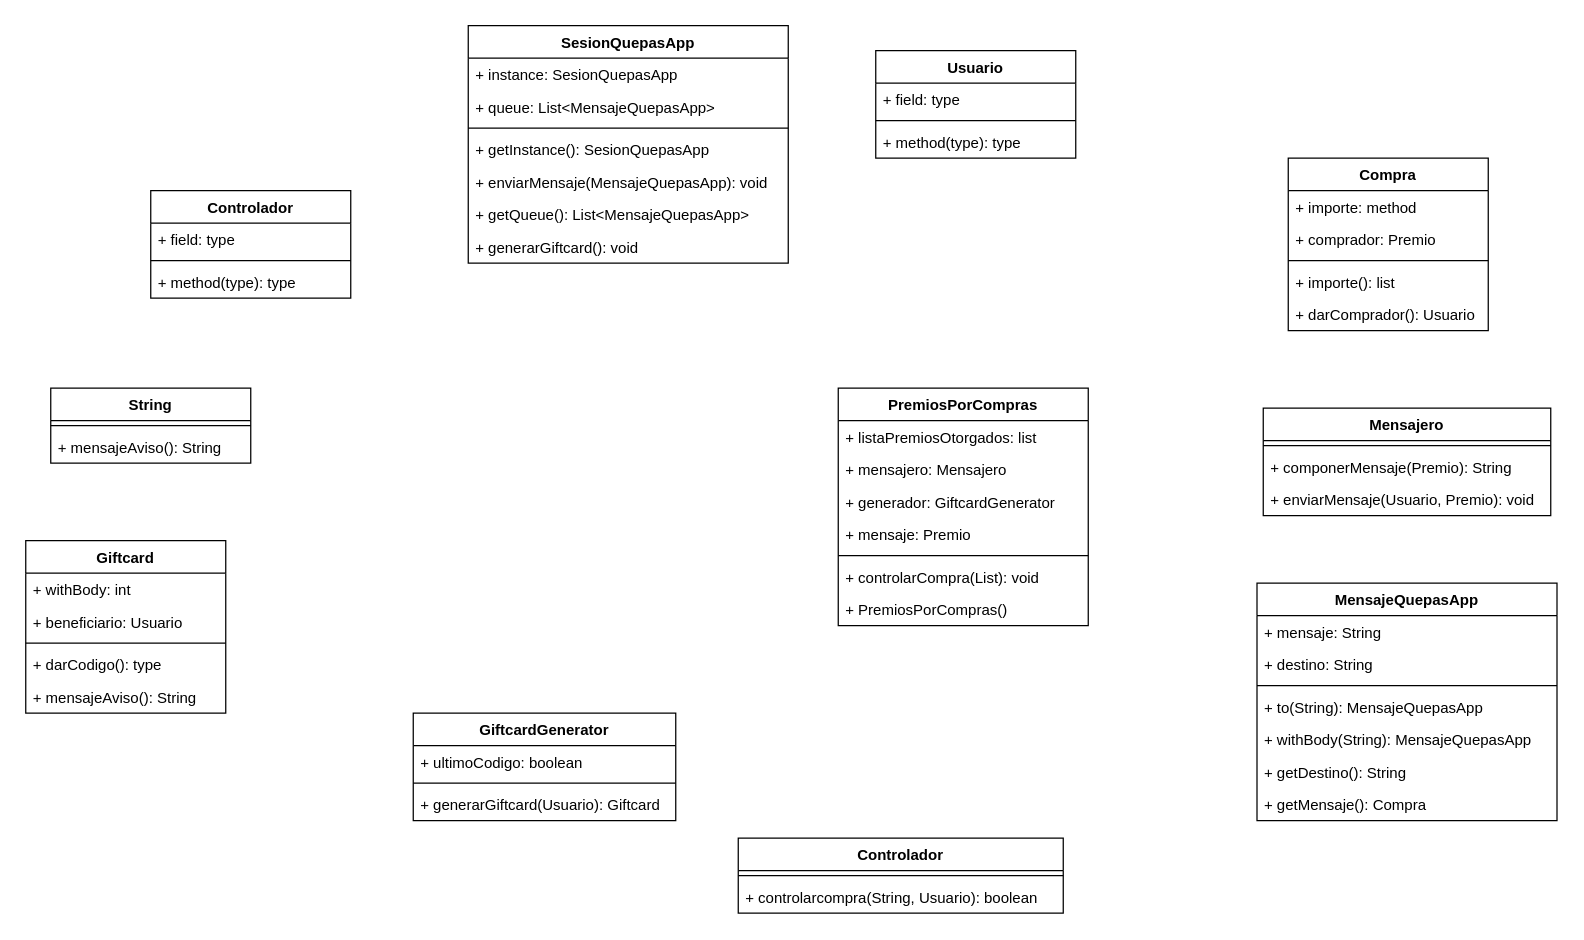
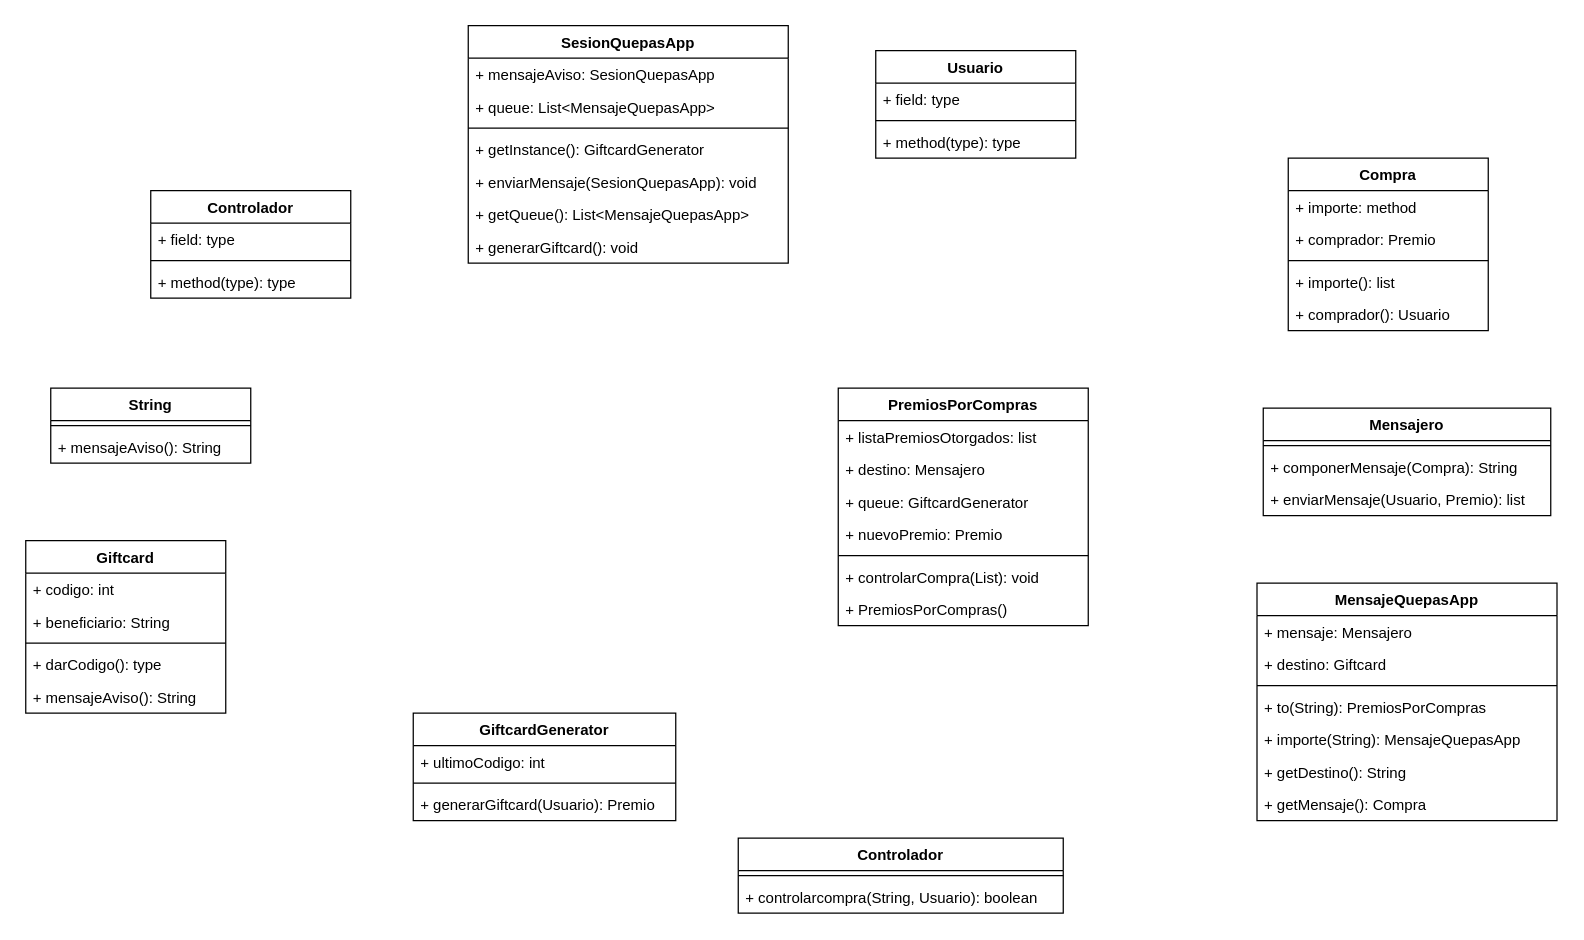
- <mxCell id="49" value="+ instance: SesionQuepasApp" style="text;strokeColor=none;fillColor=none;align=left;verticalAlign=top;spacingLeft=4;spacingRight=4;overflow=hidden;rotatable=0;points=[[0,0.5],[1,0.5]];portConstraint=eastwest;" vertex="1" parent="48"><mxGeometry y="26" width="256" height="26" as="geometry" /></mxCell>
+ <mxCell id="49" value="+ mensajeAviso: SesionQuepasApp" style="text;strokeColor=none;fillColor=none;align=left;verticalAlign=top;spacingLeft=4;spacingRight=4;overflow=hidden;rotatable=0;points=[[0,0.5],[1,0.5]];portConstraint=eastwest;" vertex="1" parent="48"><mxGeometry y="26" width="256" height="26" as="geometry" /></mxCell>
- <mxCell id="52" value="+ getInstance(): SesionQuepasApp" style="text;strokeColor=none;fillColor=none;align=left;verticalAlign=top;spacingLeft=4;spacingRight=4;overflow=hidden;rotatable=0;points=[[0,0.5],[1,0.5]];portConstraint=eastwest;" vertex="1" parent="48"><mxGeometry y="86" width="256" height="26" as="geometry" /></mxCell>
+ <mxCell id="52" value="+ getInstance(): GiftcardGenerator" style="text;strokeColor=none;fillColor=none;align=left;verticalAlign=top;spacingLeft=4;spacingRight=4;overflow=hidden;rotatable=0;points=[[0,0.5],[1,0.5]];portConstraint=eastwest;" vertex="1" parent="48"><mxGeometry y="86" width="256" height="26" as="geometry" /></mxCell>
- <mxCell id="53" value="+ enviarMensaje(MensajeQuepasApp): void" style="text;strokeColor=none;fillColor=none;align=left;verticalAlign=top;spacingLeft=4;spacingRight=4;overflow=hidden;rotatable=0;points=[[0,0.5],[1,0.5]];portConstraint=eastwest;" vertex="1" parent="48"><mxGeometry y="112" width="256" height="26" as="geometry" /></mxCell>
+ <mxCell id="53" value="+ enviarMensaje(SesionQuepasApp): void" style="text;strokeColor=none;fillColor=none;align=left;verticalAlign=top;spacingLeft=4;spacingRight=4;overflow=hidden;rotatable=0;points=[[0,0.5],[1,0.5]];portConstraint=eastwest;" vertex="1" parent="48"><mxGeometry y="112" width="256" height="26" as="geometry" /></mxCell>
- <mxCell id="36" value="+ darComprador(): Usuario" style="text;strokeColor=none;fillColor=none;align=left;verticalAlign=top;spacingLeft=4;spacingRight=4;overflow=hidden;rotatable=0;points=[[0,0.5],[1,0.5]];portConstraint=eastwest;" vertex="1" parent="31"><mxGeometry y="112" width="160" height="26" as="geometry" /></mxCell>
+ <mxCell id="36" value="+ comprador(): Usuario" style="text;strokeColor=none;fillColor=none;align=left;verticalAlign=top;spacingLeft=4;spacingRight=4;overflow=hidden;rotatable=0;points=[[0,0.5],[1,0.5]];portConstraint=eastwest;" vertex="1" parent="31"><mxGeometry y="112" width="160" height="26" as="geometry" /></mxCell>
- <mxCell id="12" value="+ componerMensaje(Premio): String" style="text;strokeColor=none;fillColor=none;align=left;verticalAlign=top;spacingLeft=4;spacingRight=4;overflow=hidden;rotatable=0;points=[[0,0.5],[1,0.5]];portConstraint=eastwest;" vertex="1" parent="10"><mxGeometry y="34" width="230" height="26" as="geometry" /></mxCell>
+ <mxCell id="12" value="+ componerMensaje(Compra): String" style="text;strokeColor=none;fillColor=none;align=left;verticalAlign=top;spacingLeft=4;spacingRight=4;overflow=hidden;rotatable=0;points=[[0,0.5],[1,0.5]];portConstraint=eastwest;" vertex="1" parent="10"><mxGeometry y="34" width="230" height="26" as="geometry" /></mxCell>
- <mxCell id="4" value="+ mensajero: Mensajero&#10;" style="text;strokeColor=none;fillColor=none;align=left;verticalAlign=top;spacingLeft=4;spacingRight=4;overflow=hidden;rotatable=0;points=[[0,0.5],[1,0.5]];portConstraint=eastwest;" parent="2" vertex="1"><mxGeometry y="52" width="200" height="26" as="geometry" /></mxCell>
+ <mxCell id="4" value="+ destino: Mensajero&#10;" style="text;strokeColor=none;fillColor=none;align=left;verticalAlign=top;spacingLeft=4;spacingRight=4;overflow=hidden;rotatable=0;points=[[0,0.5],[1,0.5]];portConstraint=eastwest;" parent="2" vertex="1"><mxGeometry y="52" width="200" height="26" as="geometry" /></mxCell>
- <mxCell id="13" value="+ enviarMensaje(Usuario, Premio): void" style="text;strokeColor=none;fillColor=none;align=left;verticalAlign=top;spacingLeft=4;spacingRight=4;overflow=hidden;rotatable=0;points=[[0,0.5],[1,0.5]];portConstraint=eastwest;" parent="10" vertex="1"><mxGeometry y="60" width="230" height="26" as="geometry" /></mxCell>
+ <mxCell id="13" value="+ enviarMensaje(Usuario, Premio): list" style="text;strokeColor=none;fillColor=none;align=left;verticalAlign=top;spacingLeft=4;spacingRight=4;overflow=hidden;rotatable=0;points=[[0,0.5],[1,0.5]];portConstraint=eastwest;" parent="10" vertex="1"><mxGeometry y="60" width="230" height="26" as="geometry" /></mxCell>
- <mxCell id="5" value="+ generador: GiftcardGenerator" style="text;strokeColor=none;fillColor=none;align=left;verticalAlign=top;spacingLeft=4;spacingRight=4;overflow=hidden;rotatable=0;points=[[0,0.5],[1,0.5]];portConstraint=eastwest;" parent="2" vertex="1"><mxGeometry y="78" width="200" height="26" as="geometry" /></mxCell>
+ <mxCell id="5" value="+ queue: GiftcardGenerator" style="text;strokeColor=none;fillColor=none;align=left;verticalAlign=top;spacingLeft=4;spacingRight=4;overflow=hidden;rotatable=0;points=[[0,0.5],[1,0.5]];portConstraint=eastwest;" parent="2" vertex="1"><mxGeometry y="78" width="200" height="26" as="geometry" /></mxCell>
- <mxCell id="6" value="+ mensaje: Premio" style="text;strokeColor=none;fillColor=none;align=left;verticalAlign=top;spacingLeft=4;spacingRight=4;overflow=hidden;rotatable=0;points=[[0,0.5],[1,0.5]];portConstraint=eastwest;" parent="2" vertex="1"><mxGeometry y="104" width="200" height="26" as="geometry" /></mxCell>
+ <mxCell id="6" value="+ nuevoPremio: Premio" style="text;strokeColor=none;fillColor=none;align=left;verticalAlign=top;spacingLeft=4;spacingRight=4;overflow=hidden;rotatable=0;points=[[0,0.5],[1,0.5]];portConstraint=eastwest;" parent="2" vertex="1"><mxGeometry y="104" width="200" height="26" as="geometry" /></mxCell>
- <mxCell id="18" value="+ withBody: int" style="text;strokeColor=none;fillColor=none;align=left;verticalAlign=top;spacingLeft=4;spacingRight=4;overflow=hidden;rotatable=0;points=[[0,0.5],[1,0.5]];portConstraint=eastwest;" parent="17" vertex="1"><mxGeometry y="26" width="160" height="26" as="geometry" /></mxCell>
+ <mxCell id="18" value="+ codigo: int" style="text;strokeColor=none;fillColor=none;align=left;verticalAlign=top;spacingLeft=4;spacingRight=4;overflow=hidden;rotatable=0;points=[[0,0.5],[1,0.5]];portConstraint=eastwest;" parent="17" vertex="1"><mxGeometry y="26" width="160" height="26" as="geometry" /></mxCell>
- <mxCell id="19" value="+ beneficiario: Usuario" style="text;strokeColor=none;fillColor=none;align=left;verticalAlign=top;spacingLeft=4;spacingRight=4;overflow=hidden;rotatable=0;points=[[0,0.5],[1,0.5]];portConstraint=eastwest;" vertex="1" parent="17"><mxGeometry y="52" width="160" height="26" as="geometry" /></mxCell>
+ <mxCell id="19" value="+ beneficiario: String" style="text;strokeColor=none;fillColor=none;align=left;verticalAlign=top;spacingLeft=4;spacingRight=4;overflow=hidden;rotatable=0;points=[[0,0.5],[1,0.5]];portConstraint=eastwest;" vertex="1" parent="17"><mxGeometry y="52" width="160" height="26" as="geometry" /></mxCell>
- <mxCell id="41" value="+ mensaje: String    " style="text;strokeColor=none;fillColor=none;align=left;verticalAlign=top;spacingLeft=4;spacingRight=4;overflow=hidden;rotatable=0;points=[[0,0.5],[1,0.5]];portConstraint=eastwest;" vertex="1" parent="40"><mxGeometry y="26" width="240" height="26" as="geometry" /></mxCell>
+ <mxCell id="41" value="+ mensaje: Mensajero    " style="text;strokeColor=none;fillColor=none;align=left;verticalAlign=top;spacingLeft=4;spacingRight=4;overflow=hidden;rotatable=0;points=[[0,0.5],[1,0.5]];portConstraint=eastwest;" vertex="1" parent="40"><mxGeometry y="26" width="240" height="26" as="geometry" /></mxCell>
- <mxCell id="42" value="+ destino: String" style="text;strokeColor=none;fillColor=none;align=left;verticalAlign=top;spacingLeft=4;spacingRight=4;overflow=hidden;rotatable=0;points=[[0,0.5],[1,0.5]];portConstraint=eastwest;" vertex="1" parent="40"><mxGeometry y="52" width="240" height="26" as="geometry" /></mxCell>
+ <mxCell id="42" value="+ destino: Giftcard" style="text;strokeColor=none;fillColor=none;align=left;verticalAlign=top;spacingLeft=4;spacingRight=4;overflow=hidden;rotatable=0;points=[[0,0.5],[1,0.5]];portConstraint=eastwest;" vertex="1" parent="40"><mxGeometry y="52" width="240" height="26" as="geometry" /></mxCell>
- <mxCell id="44" value="+ to(String): MensajeQuepasApp" style="text;strokeColor=none;fillColor=none;align=left;verticalAlign=top;spacingLeft=4;spacingRight=4;overflow=hidden;rotatable=0;points=[[0,0.5],[1,0.5]];portConstraint=eastwest;" vertex="1" parent="40"><mxGeometry y="86" width="240" height="26" as="geometry" /></mxCell>
+ <mxCell id="44" value="+ to(String): PremiosPorCompras" style="text;strokeColor=none;fillColor=none;align=left;verticalAlign=top;spacingLeft=4;spacingRight=4;overflow=hidden;rotatable=0;points=[[0,0.5],[1,0.5]];portConstraint=eastwest;" vertex="1" parent="40"><mxGeometry y="86" width="240" height="26" as="geometry" /></mxCell>
- <mxCell id="45" value="+ withBody(String): MensajeQuepasApp" style="text;strokeColor=none;fillColor=none;align=left;verticalAlign=top;spacingLeft=4;spacingRight=4;overflow=hidden;rotatable=0;points=[[0,0.5],[1,0.5]];portConstraint=eastwest;" vertex="1" parent="40"><mxGeometry y="112" width="240" height="26" as="geometry" /></mxCell>
+ <mxCell id="45" value="+ importe(String): MensajeQuepasApp" style="text;strokeColor=none;fillColor=none;align=left;verticalAlign=top;spacingLeft=4;spacingRight=4;overflow=hidden;rotatable=0;points=[[0,0.5],[1,0.5]];portConstraint=eastwest;" vertex="1" parent="40"><mxGeometry y="112" width="240" height="26" as="geometry" /></mxCell>
- <mxCell id="28" value="+ ultimoCodigo: boolean" style="text;strokeColor=none;fillColor=none;align=left;verticalAlign=top;spacingLeft=4;spacingRight=4;overflow=hidden;rotatable=0;points=[[0,0.5],[1,0.5]];portConstraint=eastwest;" parent="27" vertex="1"><mxGeometry y="26" width="210" height="26" as="geometry" /></mxCell>
+ <mxCell id="28" value="+ ultimoCodigo: int" style="text;strokeColor=none;fillColor=none;align=left;verticalAlign=top;spacingLeft=4;spacingRight=4;overflow=hidden;rotatable=0;points=[[0,0.5],[1,0.5]];portConstraint=eastwest;" parent="27" vertex="1"><mxGeometry y="26" width="210" height="26" as="geometry" /></mxCell>
- <mxCell id="30" value="+ generarGiftcard(Usuario): Giftcard" style="text;strokeColor=none;fillColor=none;align=left;verticalAlign=top;spacingLeft=4;spacingRight=4;overflow=hidden;rotatable=0;points=[[0,0.5],[1,0.5]];portConstraint=eastwest;" parent="27" vertex="1"><mxGeometry y="60" width="210" height="26" as="geometry" /></mxCell>
+ <mxCell id="30" value="+ generarGiftcard(Usuario): Premio" style="text;strokeColor=none;fillColor=none;align=left;verticalAlign=top;spacingLeft=4;spacingRight=4;overflow=hidden;rotatable=0;points=[[0,0.5],[1,0.5]];portConstraint=eastwest;" parent="27" vertex="1"><mxGeometry y="60" width="210" height="26" as="geometry" /></mxCell>
